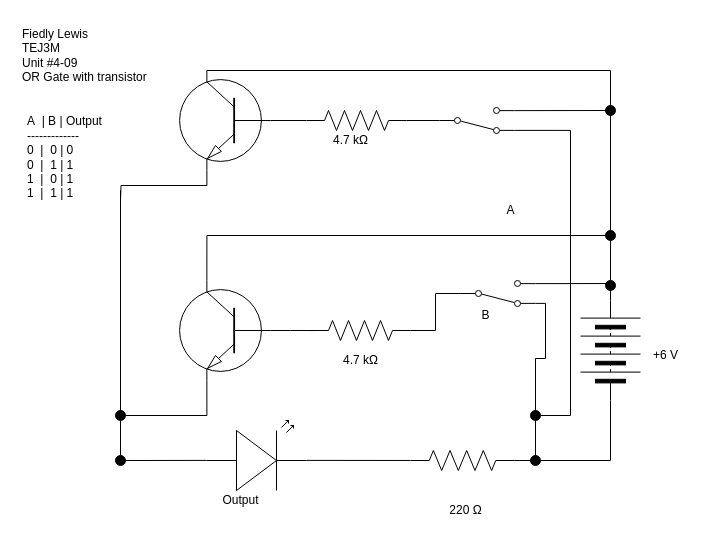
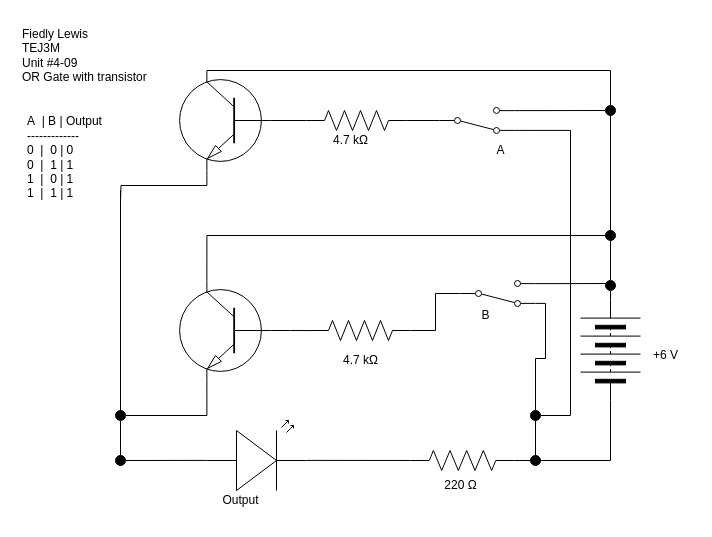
- <mxCell id="43" value="A" style="text;html=1;align=center;verticalAlign=middle;resizable=0;points=[];autosize=1;strokeColor=none;fillColor=none;" parent="1" vertex="1"><mxGeometry x="495" y="195" width="30" height="30" as="geometry" /></mxCell>
+ <mxCell id="43" value="A" style="text;html=1;align=center;verticalAlign=middle;resizable=0;points=[];autosize=1;strokeColor=none;fillColor=none;" parent="1" vertex="1"><mxGeometry x="485" y="135" width="30" height="30" as="geometry" /></mxCell>
- <mxCell id="4" value="220 Ω" style="text;html=1;align=center;verticalAlign=middle;resizable=0;points=[];autosize=1;strokeColor=none;fillColor=none;" parent="1" vertex="1"><mxGeometry x="435" y="495" width="60" height="30" as="geometry" /></mxCell>
+ <mxCell id="4" value="220 Ω" style="text;html=1;align=center;verticalAlign=middle;resizable=0;points=[];autosize=1;strokeColor=none;fillColor=none;" parent="1" vertex="1"><mxGeometry x="430" y="470" width="60" height="30" as="geometry" /></mxCell>
